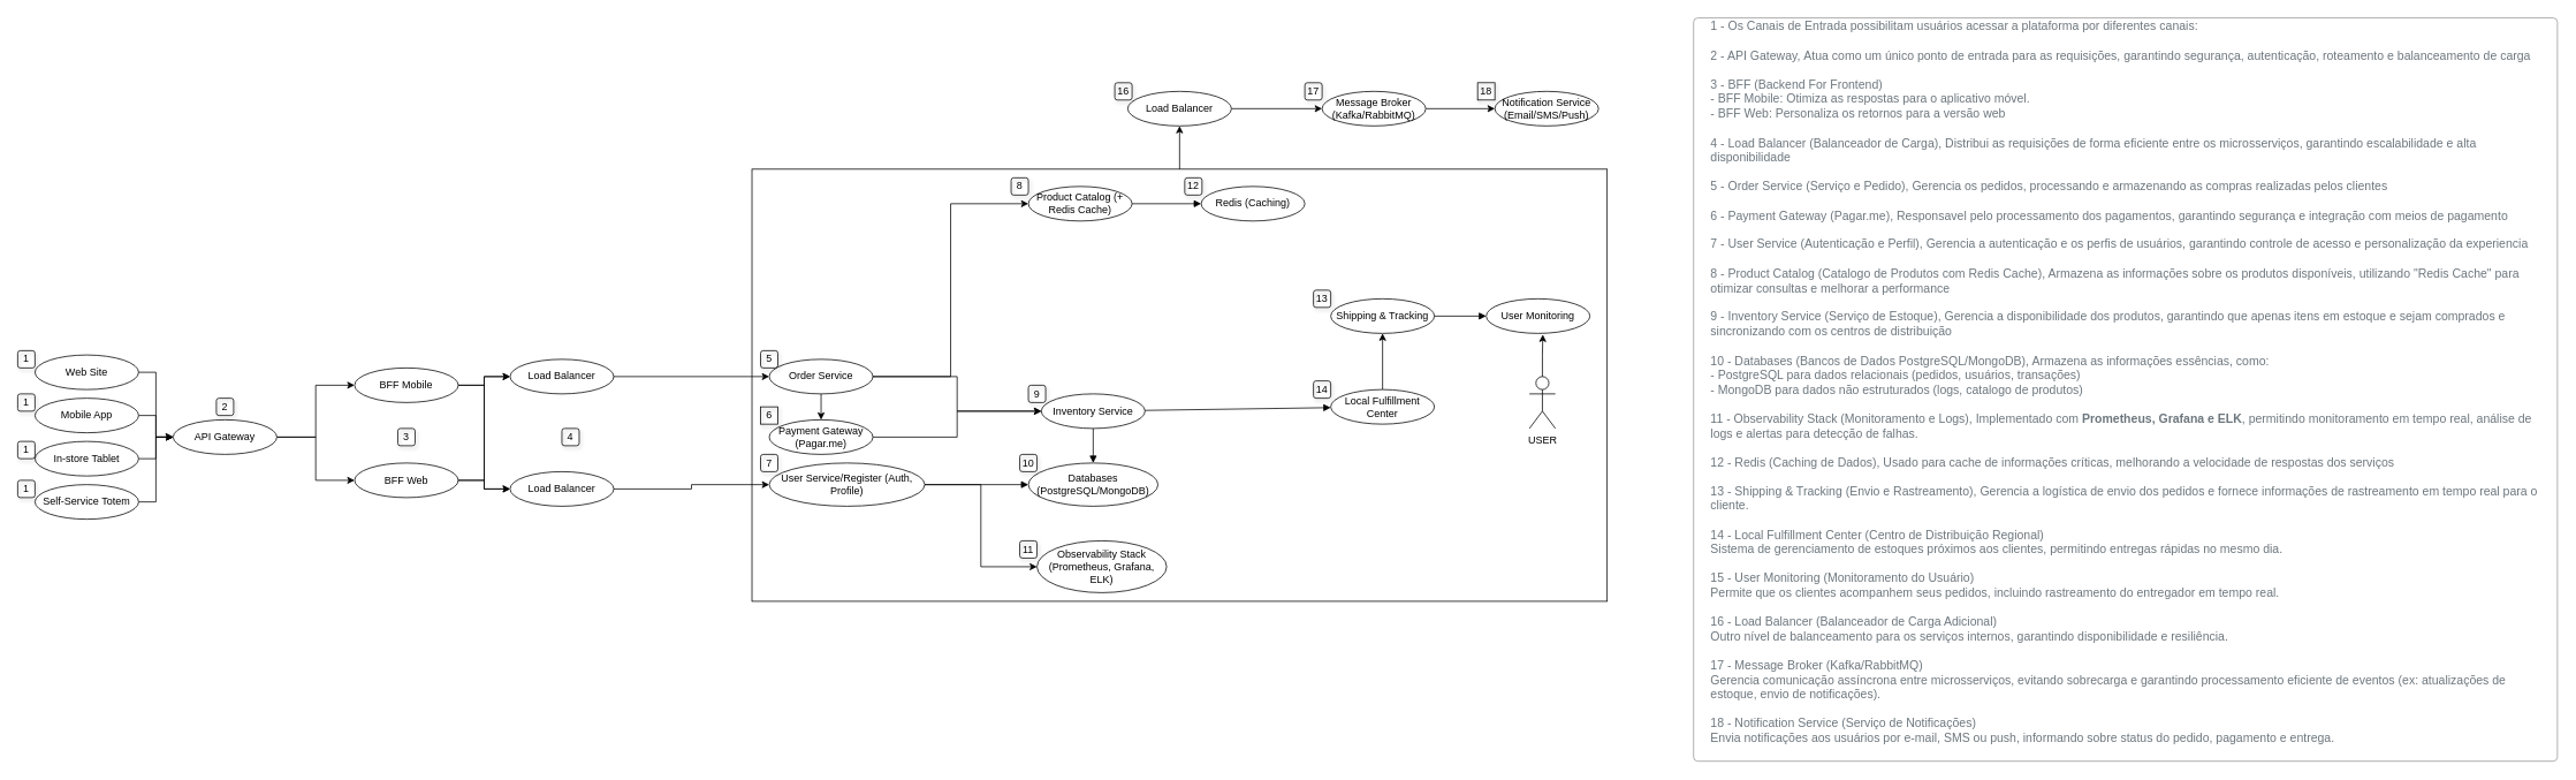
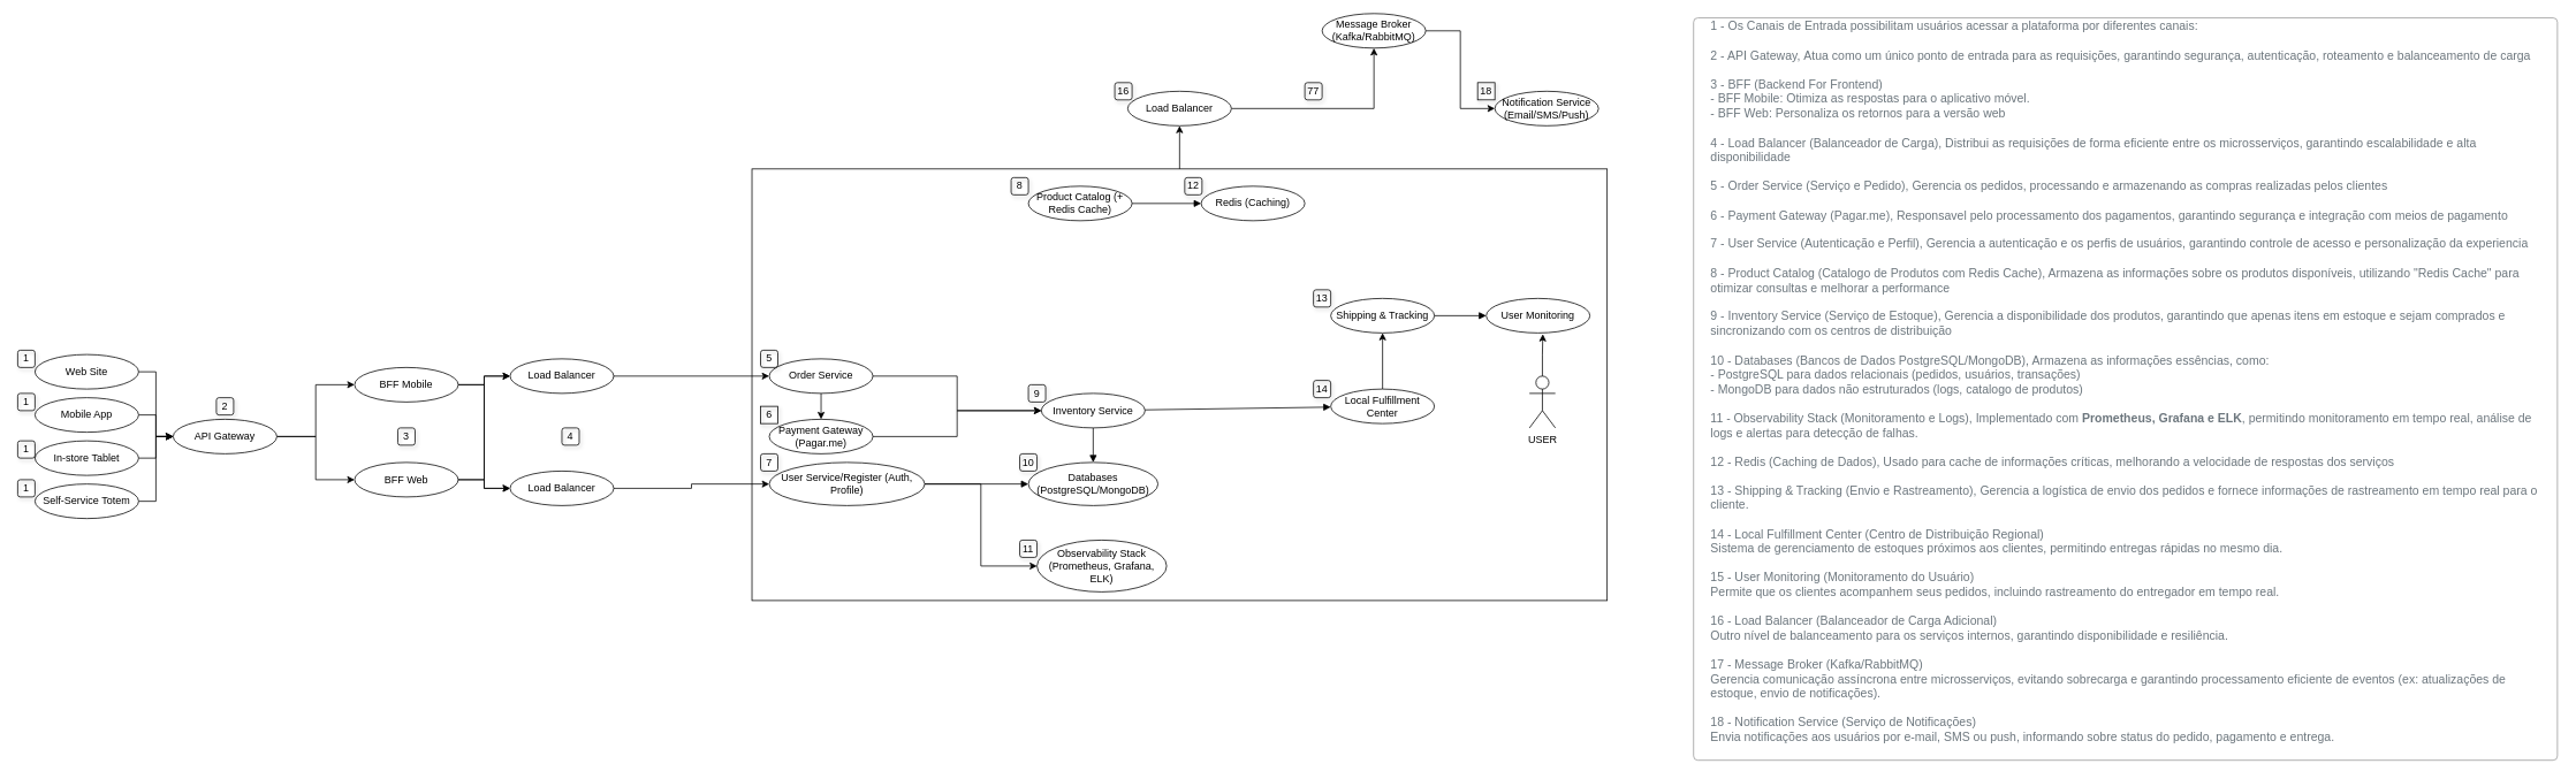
- <mxCell id="73" value="17" style="text;html=1;align=center;verticalAlign=middle;whiteSpace=wrap;rounded=1;strokeColor=default;shadow=1;glass=0;" parent="1" vertex="1"><mxGeometry x="1510" y="95" width="20" height="20" as="geometry" /></mxCell>
+ <mxCell id="73" value="77" style="text;html=1;align=center;verticalAlign=middle;whiteSpace=wrap;rounded=1;strokeColor=default;shadow=1;glass=0;" parent="1" vertex="1"><mxGeometry x="1510" y="95" width="20" height="20" as="geometry" /></mxCell>
- <mxCell id="27" value="Message Broker (Kafka/RabbitMQ)" style="shape=ellipse;whiteSpace=wrap;html=1;" parent="1" vertex="1"><mxGeometry x="1530" y="105" width="120" height="40" as="geometry" /></mxCell>
+ <mxCell id="27" value="Message Broker (Kafka/RabbitMQ)" style="shape=ellipse;whiteSpace=wrap;html=1;" parent="1" vertex="1"><mxGeometry x="1530" y="15" width="120" height="40" as="geometry" /></mxCell>
- <mxCell id="16" style="edgeStyle=orthogonalEdgeStyle;rounded=0;orthogonalLoop=1;jettySize=auto;html=1;entryX=0;entryY=0.5;entryDx=0;entryDy=0;" parent="1" source="18" target="29" edge="1"><mxGeometry relative="1" as="geometry" /></mxCell>
